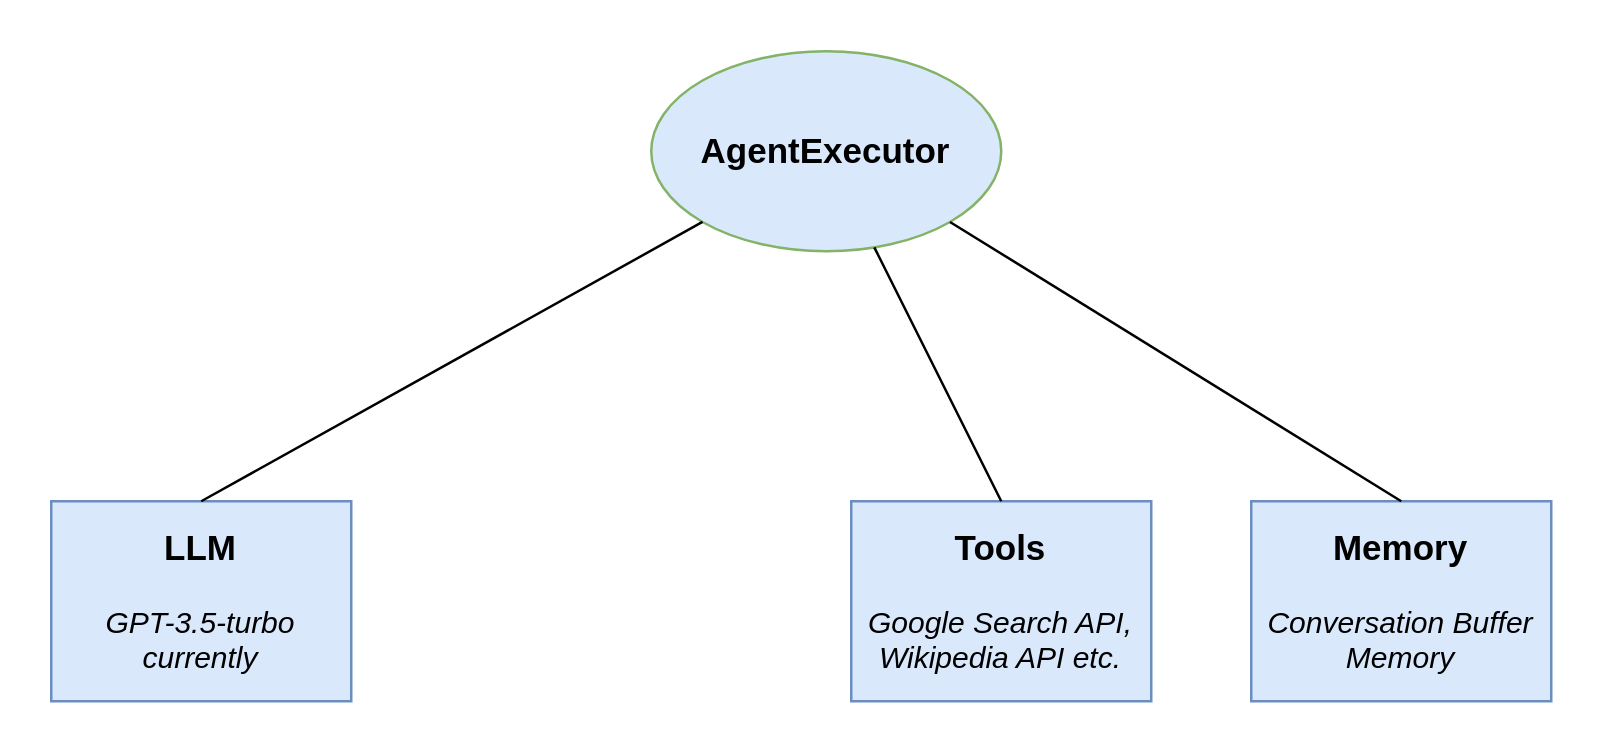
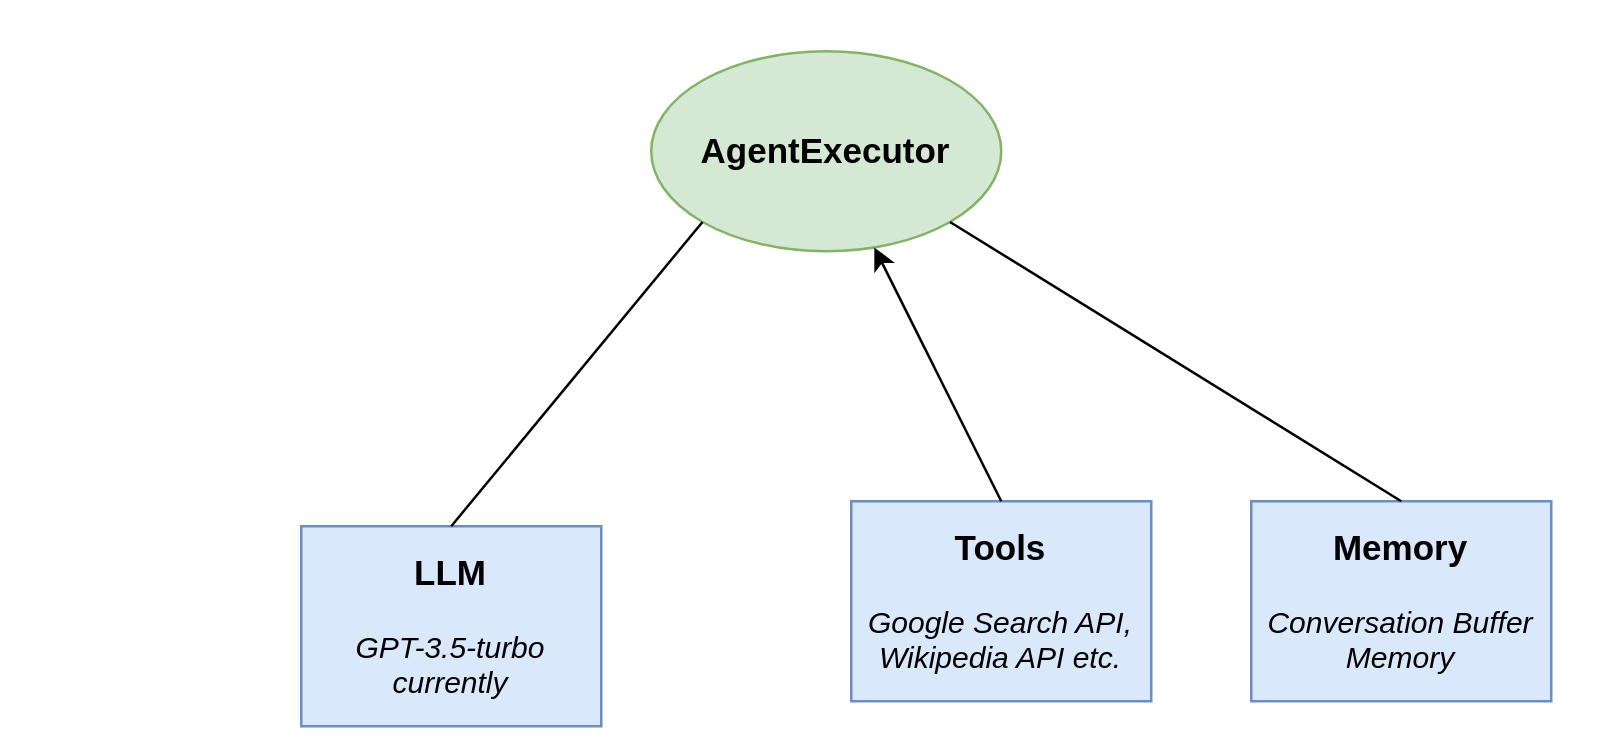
- <mxCell id="4" value="&lt;font style=&quot;font-size: 14px;&quot;&gt;&lt;b&gt;AgentExecutor&lt;/b&gt;&lt;/font&gt;" style="ellipse;whiteSpace=wrap;html=1;fillColor=#dae8fc;strokeColor=#82b366;" parent="1" vertex="1"><mxGeometry x="260" y="20" width="140" height="80" as="geometry" /></mxCell>
+ <mxCell id="4" value="&lt;font style=&quot;font-size: 14px;&quot;&gt;&lt;b&gt;AgentExecutor&lt;/b&gt;&lt;/font&gt;" style="ellipse;whiteSpace=wrap;html=1;fillColor=#d5e8d4;strokeColor=#82b366;" parent="1" vertex="1"><mxGeometry x="260" y="20" width="140" height="80" as="geometry" /></mxCell>
- <mxCell id="6" value="" style="endArrow=none;html=1;rounded=0;exitX=0.5;exitY=0;exitDx=0;exitDy=0;" parent="1" source="3" target="4" edge="1"><mxGeometry width="50" height="50" relative="1" as="geometry"><mxPoint x="190" y="220" as="sourcePoint" /><mxPoint x="301" y="108" as="targetPoint" /></mxGeometry></mxCell>
+ <mxCell id="6" value="" style="endArrow=classic;html=1;rounded=0;exitX=0.5;exitY=0;exitDx=0;exitDy=0;" parent="1" source="3" target="4" edge="1"><mxGeometry width="50" height="50" relative="1" as="geometry"><mxPoint x="190" y="220" as="sourcePoint" /><mxPoint x="301" y="108" as="targetPoint" /></mxGeometry></mxCell>
- <mxCell id="2" value="&lt;b&gt;&lt;font style=&quot;font-size: 14px;&quot;&gt;LLM&lt;br&gt;&lt;/font&gt;&lt;/b&gt;&lt;br&gt;&lt;i&gt;GPT-3.5-turbo currently&lt;/i&gt;" style="rounded=0;whiteSpace=wrap;html=1;fillColor=#dae8fc;strokeColor=#6c8ebf;" parent="1" vertex="1"><mxGeometry x="20" y="200" width="120" height="80" as="geometry" /></mxCell>
+ <mxCell id="2" value="&lt;b&gt;&lt;font style=&quot;font-size: 14px;&quot;&gt;LLM&lt;br&gt;&lt;/font&gt;&lt;/b&gt;&lt;br&gt;&lt;i&gt;GPT-3.5-turbo currently&lt;/i&gt;" style="rounded=0;whiteSpace=wrap;html=1;fillColor=#dae8fc;strokeColor=#6c8ebf;" parent="1" vertex="1"><mxGeometry x="120" y="210" width="120" height="80" as="geometry" /></mxCell>
